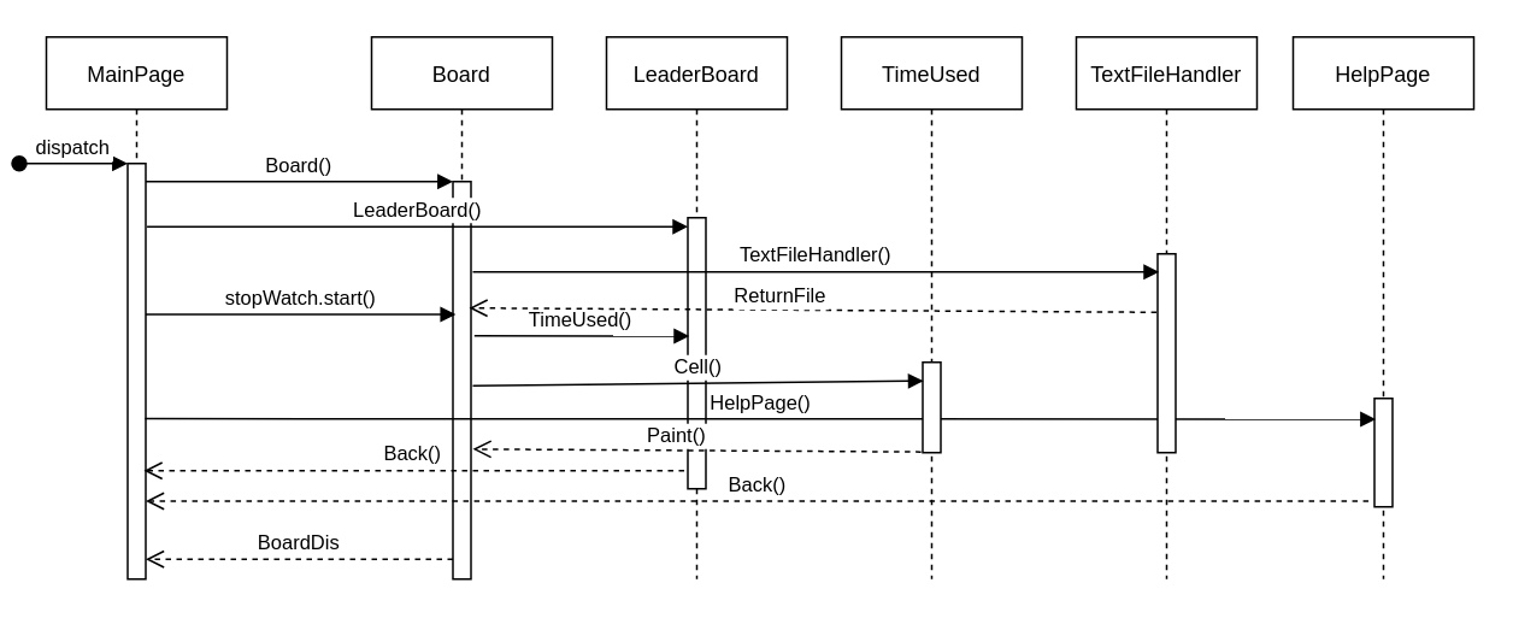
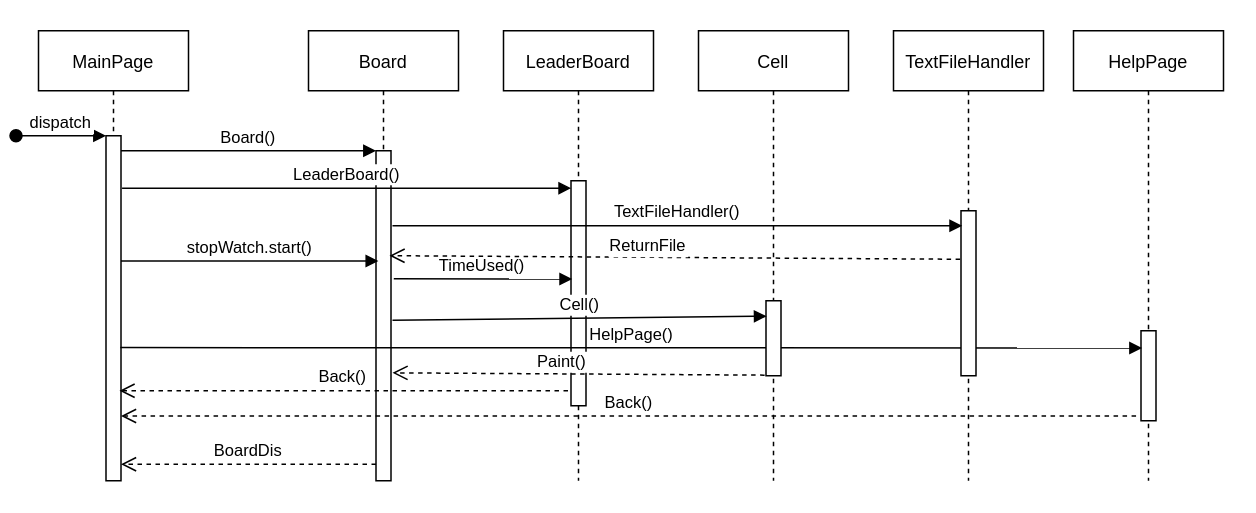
- <mxCell id="19" value="TimeUsed" style="shape=umlLifeline;perimeter=lifelinePerimeter;container=1;collapsible=0;recursiveResize=0;rounded=0;shadow=0;strokeWidth=1;" parent="1" vertex="1"><mxGeometry x="460" y="20" width="100" height="300" as="geometry" /></mxCell>
+ <mxCell id="19" value="Cell" style="shape=umlLifeline;perimeter=lifelinePerimeter;container=1;collapsible=0;recursiveResize=0;rounded=0;shadow=0;strokeWidth=1;" parent="1" vertex="1"><mxGeometry x="460" y="20" width="100" height="300" as="geometry" /></mxCell>
